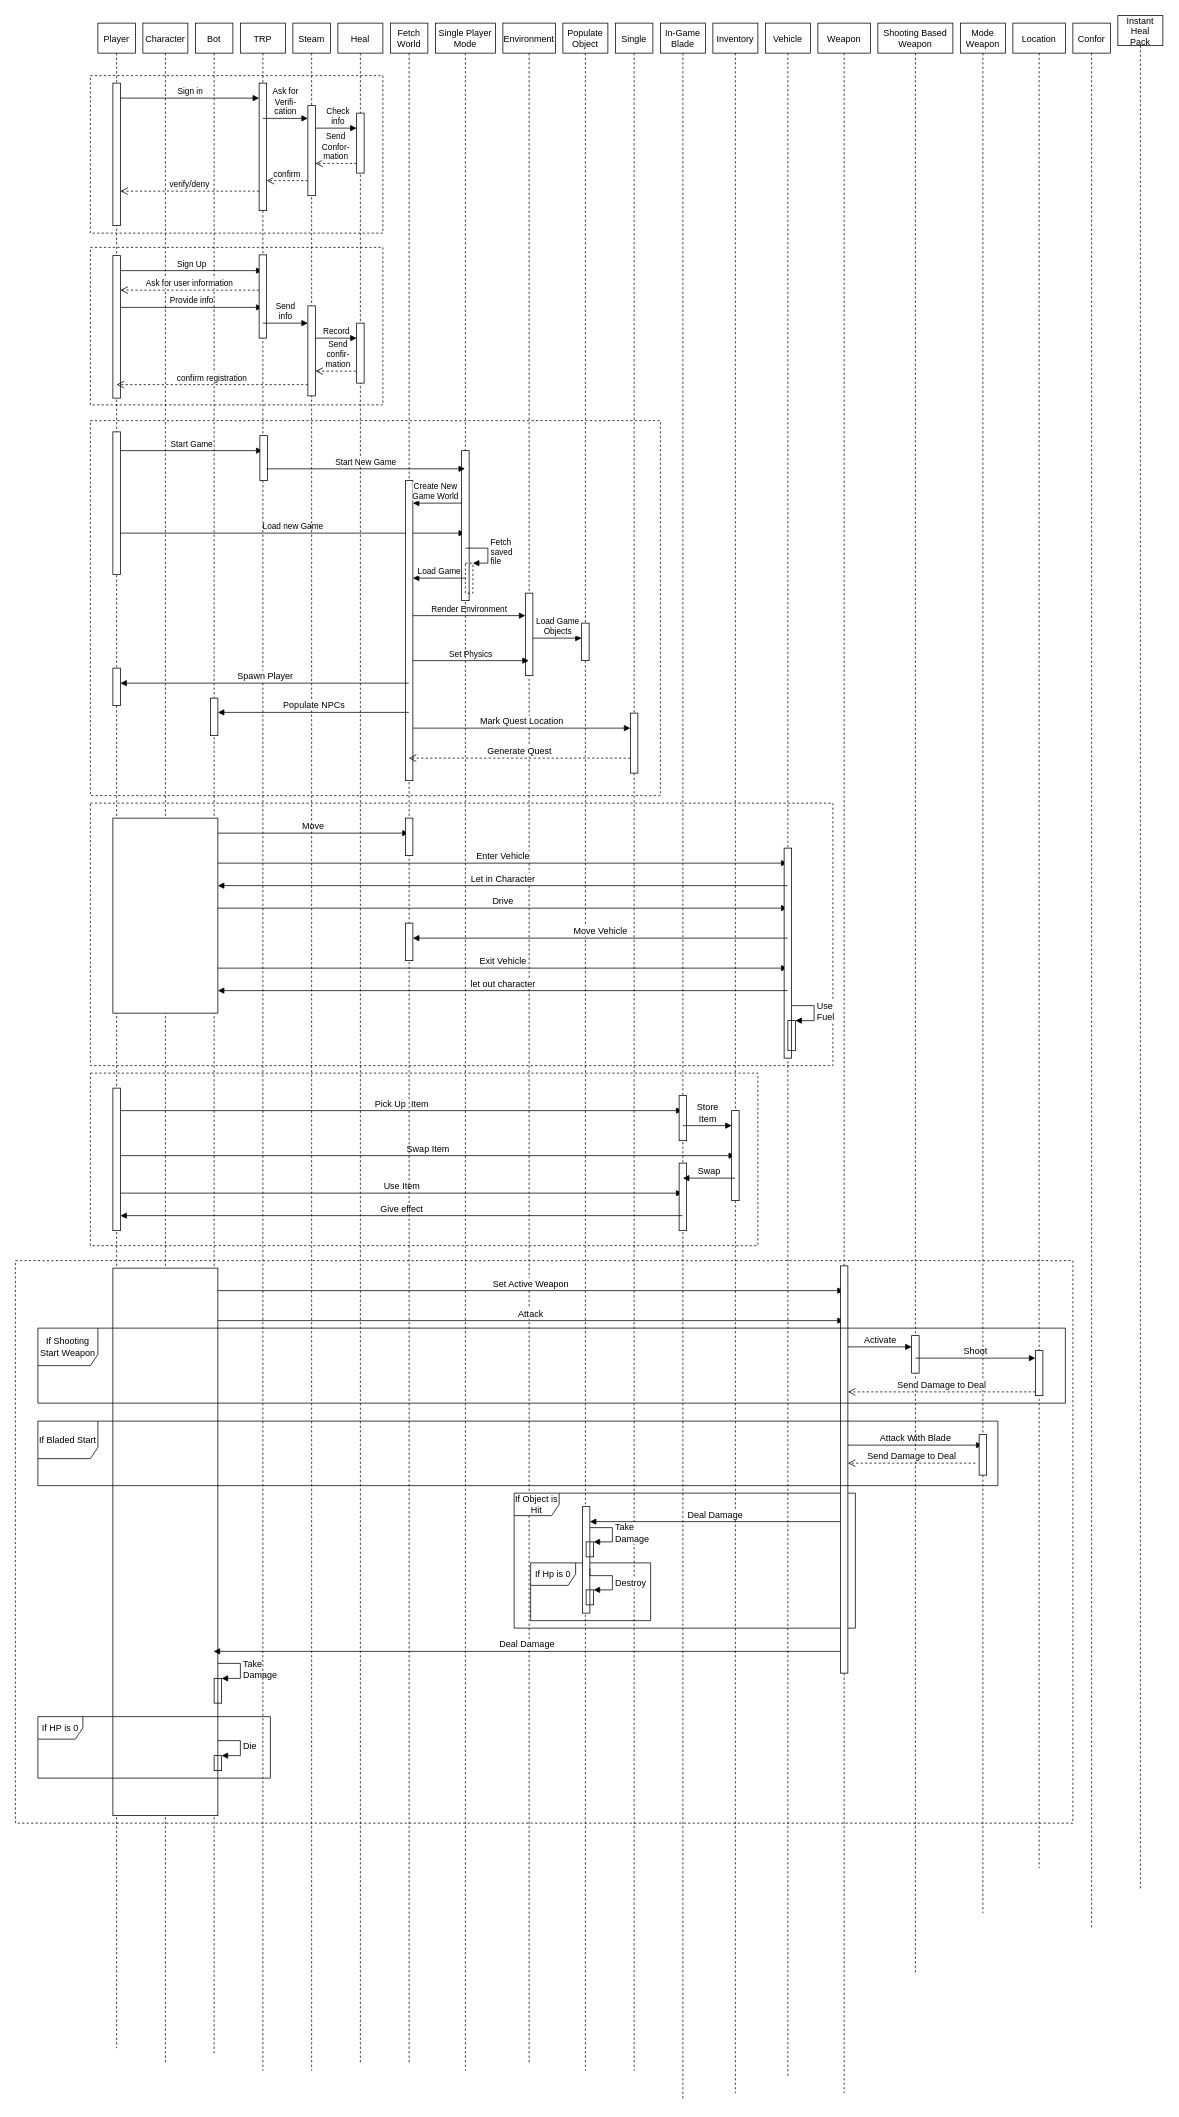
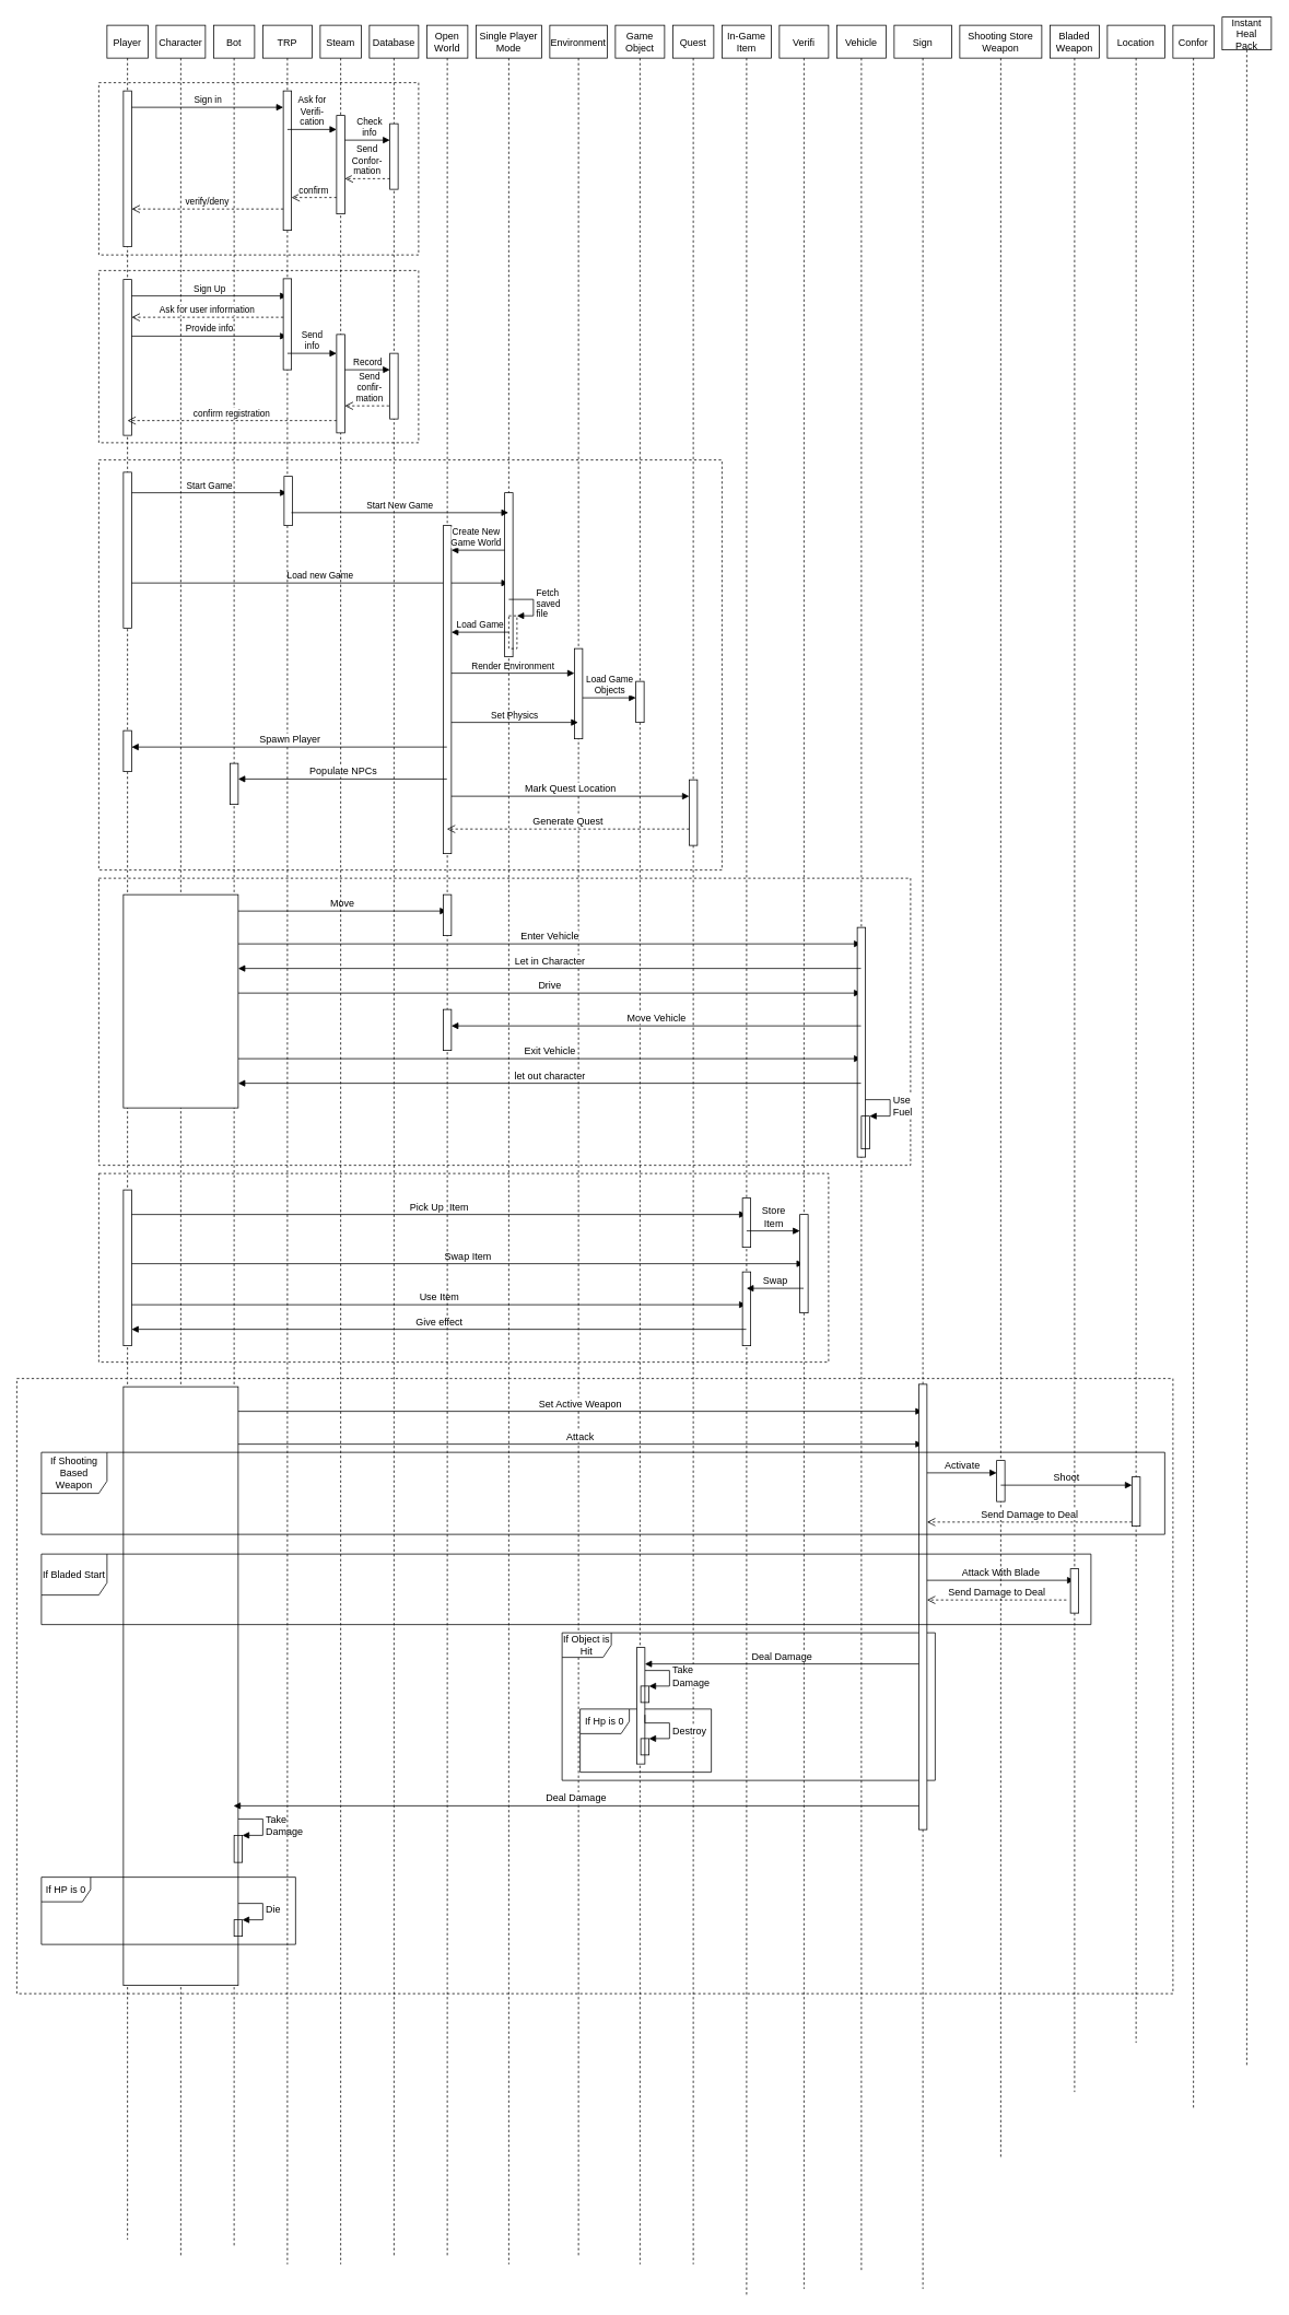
- <mxCell id="56" value="Fetch&#10;World" style="shape=umlLifeline;perimeter=lifelinePerimeter;container=1;collapsible=0;recursiveResize=0;rounded=0;shadow=0;strokeWidth=1;" vertex="1" parent="1"><mxGeometry x="520" y="30" width="50" height="2720" as="geometry" /></mxCell>
+ <mxCell id="56" value="Open&#10;World" style="shape=umlLifeline;perimeter=lifelinePerimeter;container=1;collapsible=0;recursiveResize=0;rounded=0;shadow=0;strokeWidth=1;" vertex="1" parent="1"><mxGeometry x="520" y="30" width="50" height="2720" as="geometry" /></mxCell>
- <mxCell id="69" value="Populate&#10;Object" style="shape=umlLifeline;perimeter=lifelinePerimeter;container=1;collapsible=0;recursiveResize=0;rounded=0;shadow=0;strokeWidth=1;fillColor=none;" vertex="1" parent="1"><mxGeometry x="750" y="30" width="60" height="2730" as="geometry" /></mxCell>
+ <mxCell id="69" value="Game&#10;Object" style="shape=umlLifeline;perimeter=lifelinePerimeter;container=1;collapsible=0;recursiveResize=0;rounded=0;shadow=0;strokeWidth=1;fillColor=none;" vertex="1" parent="1"><mxGeometry x="750" y="30" width="60" height="2730" as="geometry" /></mxCell>
- <mxCell id="76" value="In-Game&#10;Blade" style="shape=umlLifeline;perimeter=lifelinePerimeter;container=1;collapsible=0;recursiveResize=0;rounded=0;shadow=0;strokeWidth=1;" vertex="1" parent="1"><mxGeometry x="880" y="30" width="60" height="2770" as="geometry" /></mxCell>
+ <mxCell id="76" value="In-Game&#10;Item" style="shape=umlLifeline;perimeter=lifelinePerimeter;container=1;collapsible=0;recursiveResize=0;rounded=0;shadow=0;strokeWidth=1;" vertex="1" parent="1"><mxGeometry x="880" y="30" width="60" height="2770" as="geometry" /></mxCell>
- <mxCell id="90" value="Shooting Based&#10;Weapon" style="shape=umlLifeline;perimeter=lifelinePerimeter;container=1;collapsible=0;recursiveResize=0;rounded=0;shadow=0;strokeWidth=1;" vertex="1" parent="1"><mxGeometry x="1170" y="30" width="100" height="2600" as="geometry" /></mxCell>
+ <mxCell id="90" value="Shooting Store&#10;Weapon" style="shape=umlLifeline;perimeter=lifelinePerimeter;container=1;collapsible=0;recursiveResize=0;rounded=0;shadow=0;strokeWidth=1;" vertex="1" parent="1"><mxGeometry x="1170" y="30" width="100" height="2600" as="geometry" /></mxCell>
- <mxCell id="96" value="Mode&#10;Weapon" style="shape=umlLifeline;perimeter=lifelinePerimeter;container=1;collapsible=0;recursiveResize=0;rounded=0;shadow=0;strokeWidth=1;" vertex="1" parent="1"><mxGeometry x="1280" y="30" width="60" height="2520" as="geometry" /></mxCell>
+ <mxCell id="96" value="Bladed&#10;Weapon" style="shape=umlLifeline;perimeter=lifelinePerimeter;container=1;collapsible=0;recursiveResize=0;rounded=0;shadow=0;strokeWidth=1;" vertex="1" parent="1"><mxGeometry x="1280" y="30" width="60" height="2520" as="geometry" /></mxCell>
- <mxCell id="53" value="Heal" style="shape=umlLifeline;perimeter=lifelinePerimeter;container=1;collapsible=0;recursiveResize=0;rounded=0;shadow=0;strokeWidth=1;" vertex="1" parent="1"><mxGeometry x="450" y="30" width="60" height="2720" as="geometry" /></mxCell>
+ <mxCell id="53" value="Database" style="shape=umlLifeline;perimeter=lifelinePerimeter;container=1;collapsible=0;recursiveResize=0;rounded=0;shadow=0;strokeWidth=1;" vertex="1" parent="1"><mxGeometry x="450" y="30" width="60" height="2720" as="geometry" /></mxCell>
- <mxCell id="5" value="Single" style="shape=umlLifeline;perimeter=lifelinePerimeter;container=1;collapsible=0;recursiveResize=0;rounded=0;shadow=0;strokeWidth=1;" vertex="1" parent="1"><mxGeometry x="820" y="30" width="50" height="2730" as="geometry" /></mxCell>
+ <mxCell id="5" value="Quest" style="shape=umlLifeline;perimeter=lifelinePerimeter;container=1;collapsible=0;recursiveResize=0;rounded=0;shadow=0;strokeWidth=1;" vertex="1" parent="1"><mxGeometry x="820" y="30" width="50" height="2730" as="geometry" /></mxCell>
- <mxCell id="84" value="Inventory" style="shape=umlLifeline;perimeter=lifelinePerimeter;container=1;collapsible=0;recursiveResize=0;rounded=0;shadow=0;strokeWidth=1;" vertex="1" parent="1"><mxGeometry x="950" y="30" width="60" height="2760" as="geometry" /></mxCell>
+ <mxCell id="84" value="Verifi" style="shape=umlLifeline;perimeter=lifelinePerimeter;container=1;collapsible=0;recursiveResize=0;rounded=0;shadow=0;strokeWidth=1;" vertex="1" parent="1"><mxGeometry x="950" y="30" width="60" height="2760" as="geometry" /></mxCell>
- <mxCell id="80" value="Weapon" style="shape=umlLifeline;perimeter=lifelinePerimeter;container=1;collapsible=0;recursiveResize=0;rounded=0;shadow=0;strokeWidth=1;" vertex="1" parent="1"><mxGeometry x="1090" y="30" width="70" height="2760" as="geometry" /></mxCell>
+ <mxCell id="80" value="Sign" style="shape=umlLifeline;perimeter=lifelinePerimeter;container=1;collapsible=0;recursiveResize=0;rounded=0;shadow=0;strokeWidth=1;" vertex="1" parent="1"><mxGeometry x="1090" y="30" width="70" height="2760" as="geometry" /></mxCell>
- <mxCell id="118" value="If Shooting Start Weapon" style="shape=umlFrame;whiteSpace=wrap;html=1;fontSize=12;fillColor=none;width=80;height=50;" vertex="1" parent="1"><mxGeometry x="50" y="1770" width="1370" height="100" as="geometry" /></mxCell>
+ <mxCell id="118" value="If Shooting Based Weapon" style="shape=umlFrame;whiteSpace=wrap;html=1;fontSize=12;fillColor=none;width=80;height=50;" vertex="1" parent="1"><mxGeometry x="50" y="1770" width="1370" height="100" as="geometry" /></mxCell>
